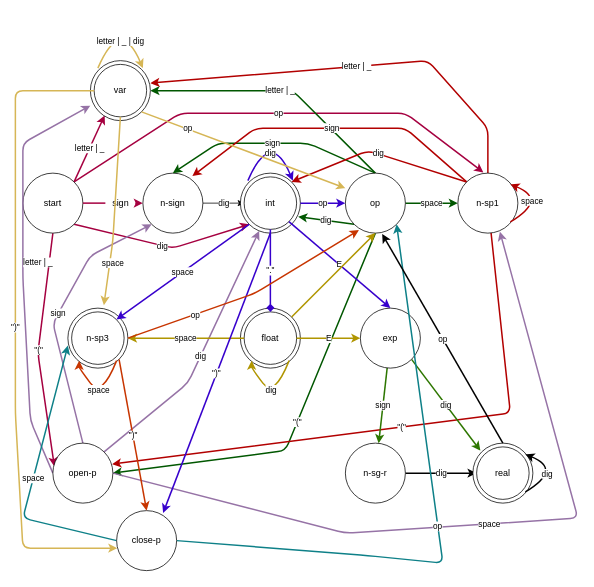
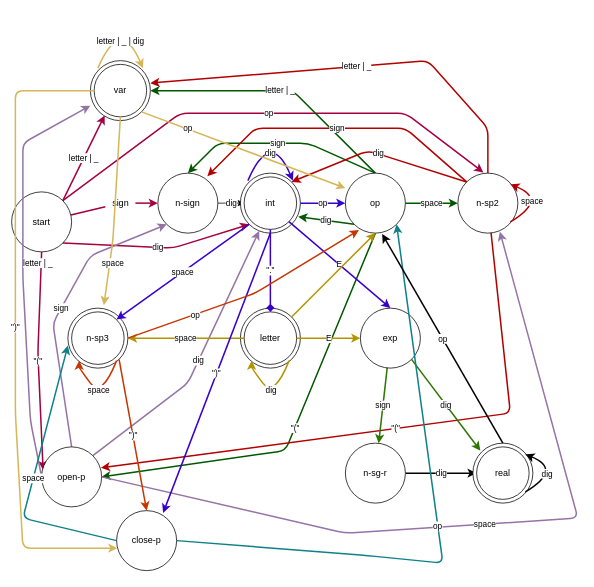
- <mxCell id="7" value="start" style="ellipse;whiteSpace=wrap;html=1;aspect=fixed;" vertex="1" parent="1"><mxGeometry x="30" y="230" width="80" height="80" as="geometry" /></mxCell>
+ <mxCell id="7" value="start" style="ellipse;whiteSpace=wrap;html=1;aspect=fixed;" vertex="1" parent="1"><mxGeometry x="15" y="255" width="80" height="80" as="geometry" /></mxCell>
- <mxCell id="9" value="n-sign" style="ellipse;whiteSpace=wrap;html=1;aspect=fixed;" vertex="1" parent="1"><mxGeometry x="190" y="230" width="80" height="80" as="geometry" /></mxCell>
+ <mxCell id="9" value="n-sign" style="ellipse;whiteSpace=wrap;html=1;aspect=fixed;" vertex="1" parent="1"><mxGeometry x="210" y="230" width="80" height="80" as="geometry" /></mxCell>
- <mxCell id="23" value="n-sp1" style="ellipse;whiteSpace=wrap;html=1;aspect=fixed;" vertex="1" parent="1"><mxGeometry x="610" y="230" width="80" height="80" as="geometry" /></mxCell>
+ <mxCell id="23" value="n-sp2" style="ellipse;whiteSpace=wrap;html=1;aspect=fixed;" vertex="1" parent="1"><mxGeometry x="610" y="230" width="80" height="80" as="geometry" /></mxCell>
- <mxCell id="32" value="float" style="ellipse;whiteSpace=wrap;html=1;aspect=fixed;" vertex="1" parent="30"><mxGeometry x="5" y="5" width="70" height="70" as="geometry" /></mxCell>
+ <mxCell id="32" value="letter" style="ellipse;whiteSpace=wrap;html=1;aspect=fixed;" vertex="1" parent="30"><mxGeometry x="5" y="5" width="70" height="70" as="geometry" /></mxCell>
- <mxCell id="45" value="open-p" style="ellipse;whiteSpace=wrap;html=1;aspect=fixed;" vertex="1" parent="1"><mxGeometry x="70" y="590" width="80" height="80" as="geometry" /></mxCell>
+ <mxCell id="45" value="open-p" style="ellipse;whiteSpace=wrap;html=1;aspect=fixed;" vertex="1" parent="1"><mxGeometry x="55" y="595" width="80" height="80" as="geometry" /></mxCell>
